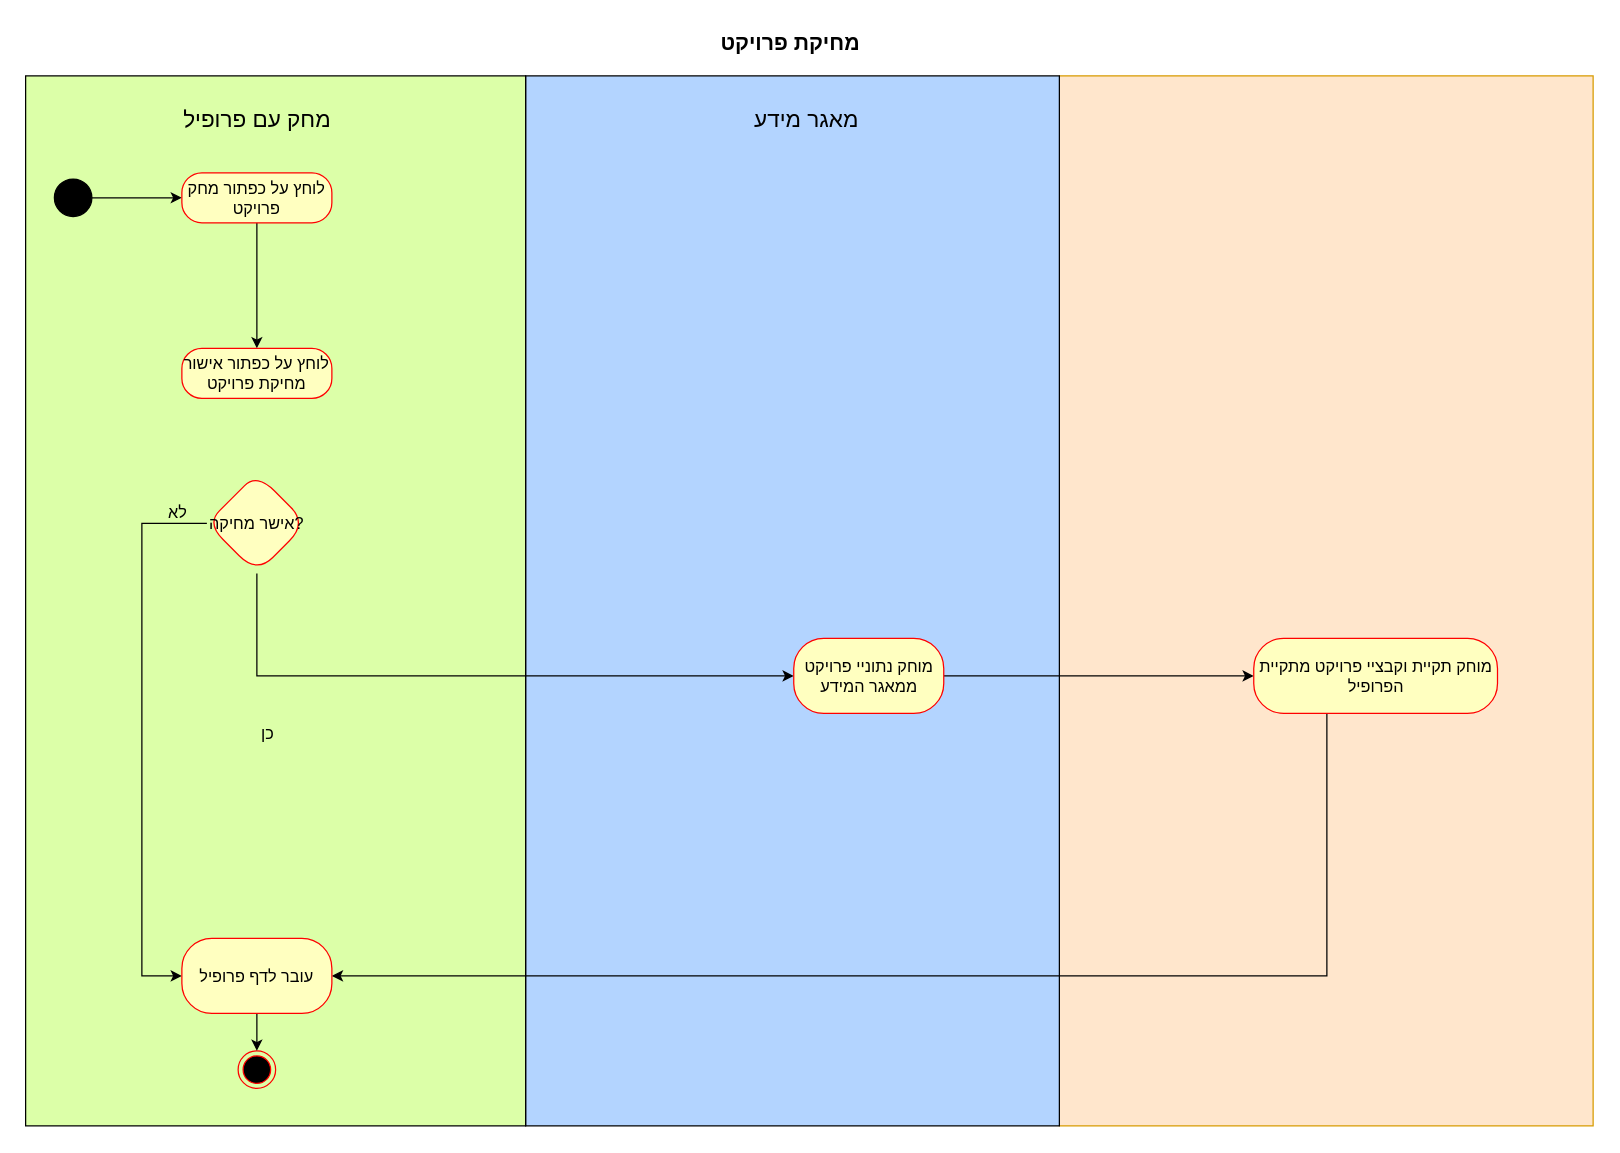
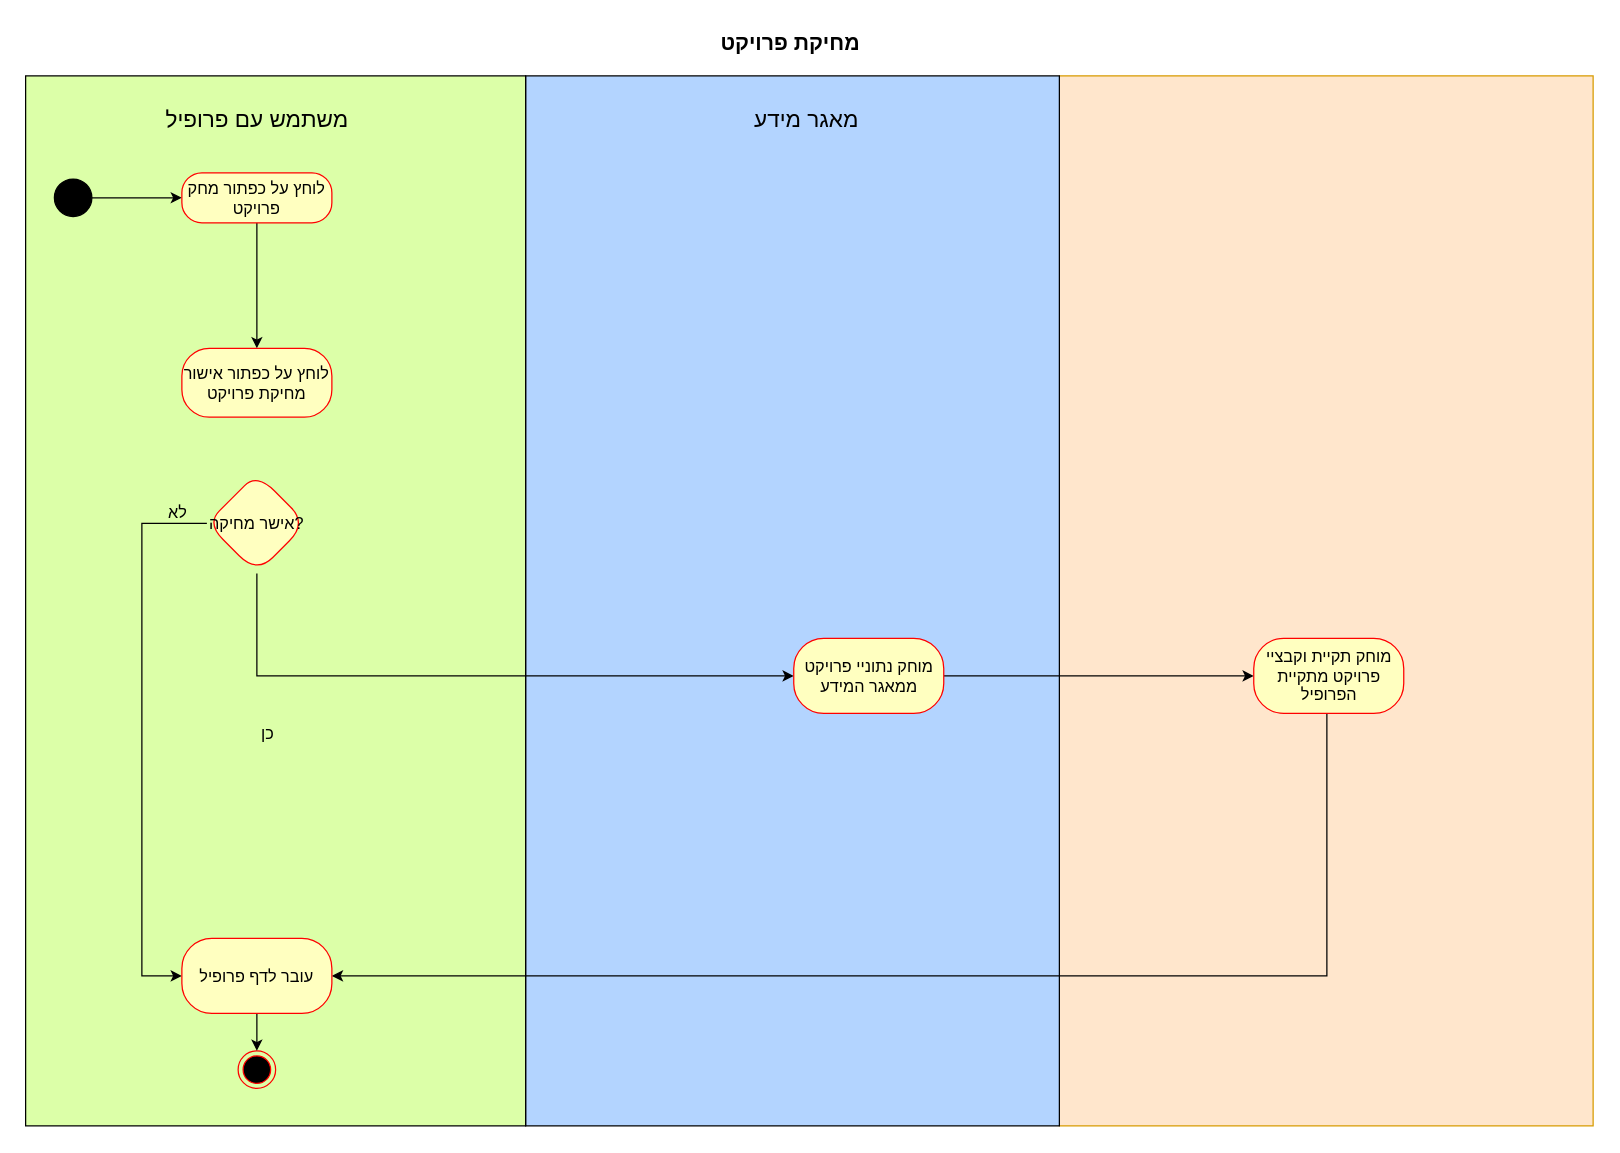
- <mxCell id="6" value="&lt;span style=&quot;font-size: 18px&quot;&gt;מחק עם פרופיל&lt;/span&gt;" style="text;html=1;strokeColor=none;fillColor=none;align=center;verticalAlign=middle;whiteSpace=wrap;rounded=0;" vertex="1" parent="1"><mxGeometry x="112.5" y="80" width="185" height="30" as="geometry" /></mxCell>
+ <mxCell id="6" value="&lt;span style=&quot;font-size: 18px&quot;&gt;משתמש עם פרופיל&lt;/span&gt;" style="text;html=1;strokeColor=none;fillColor=none;align=center;verticalAlign=middle;whiteSpace=wrap;rounded=0;" vertex="1" parent="1"><mxGeometry x="112.5" y="80" width="185" height="30" as="geometry" /></mxCell>
- <mxCell id="17" value="&lt;font style=&quot;font-size: 13px&quot;&gt;לוחץ על כפתור אישור מחיקת פרויקט&lt;/font&gt;" style="rounded=1;whiteSpace=wrap;html=1;arcSize=40;fontColor=#000000;fillColor=#ffffc0;strokeColor=#ff0000;fontSize=13;" vertex="1" parent="1"><mxGeometry x="145" y="278" width="120" height="40" as="geometry" /></mxCell>
+ <mxCell id="17" value="&lt;font style=&quot;font-size: 13px&quot;&gt;לוחץ על כפתור אישור מחיקת פרויקט&lt;/font&gt;" style="rounded=1;whiteSpace=wrap;html=1;arcSize=40;fontColor=#000000;fillColor=#ffffc0;strokeColor=#ff0000;fontSize=13;" vertex="1" parent="1"><mxGeometry x="145" y="278" width="120" height="55" as="geometry" /></mxCell>
- <mxCell id="24" value="מוחק תקיית וקבציי פרויקט מתקיית הפרופיל" style="whiteSpace=wrap;html=1;rounded=1;fontSize=13;fontColor=#000000;strokeColor=#ff0000;fillColor=#ffffc0;arcSize=40;" vertex="1" parent="1"><mxGeometry x="1002.5" y="510" width="195" height="60" as="geometry" /></mxCell>
+ <mxCell id="24" value="מוחק תקיית וקבציי פרויקט מתקיית הפרופיל" style="whiteSpace=wrap;html=1;rounded=1;fontSize=13;fontColor=#000000;strokeColor=#ff0000;fillColor=#ffffc0;arcSize=40;" vertex="1" parent="1"><mxGeometry x="1002.5" y="510" width="120" height="60" as="geometry" /></mxCell>
